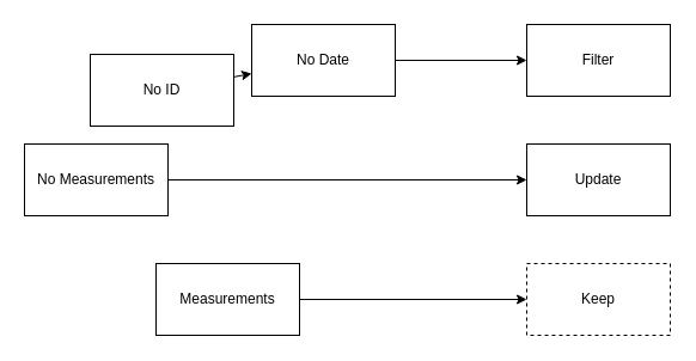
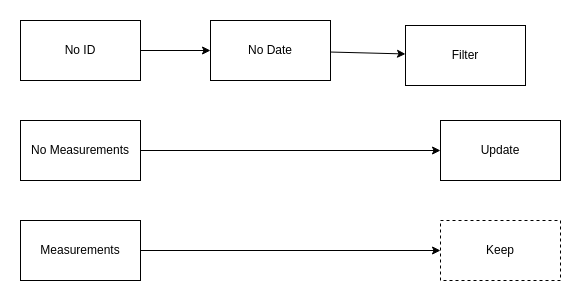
- <mxCell id="6" value="Filter" style="whiteSpace=wrap;html=1;" vertex="1" parent="1"><mxGeometry x="440" y="20" width="120" height="60" as="geometry" /></mxCell>
+ <mxCell id="6" value="Filter" style="whiteSpace=wrap;html=1;" vertex="1" parent="1"><mxGeometry x="405" y="25" width="120" height="60" as="geometry" /></mxCell>
- <mxCell id="3" value="No ID" style="whiteSpace=wrap;html=1;" vertex="1" parent="1"><mxGeometry x="75" y="45" width="120" height="60" as="geometry" /></mxCell>
+ <mxCell id="3" value="No ID" style="whiteSpace=wrap;html=1;" vertex="1" parent="1"><mxGeometry x="20" y="20" width="120" height="60" as="geometry" /></mxCell>
- <mxCell id="5" value="Measurements" style="whiteSpace=wrap;html=1;" vertex="1" parent="1"><mxGeometry x="130" y="220" width="120" height="60" as="geometry" /></mxCell>
+ <mxCell id="5" value="Measurements" style="whiteSpace=wrap;html=1;" vertex="1" parent="1"><mxGeometry x="20" y="220" width="120" height="60" as="geometry" /></mxCell>
